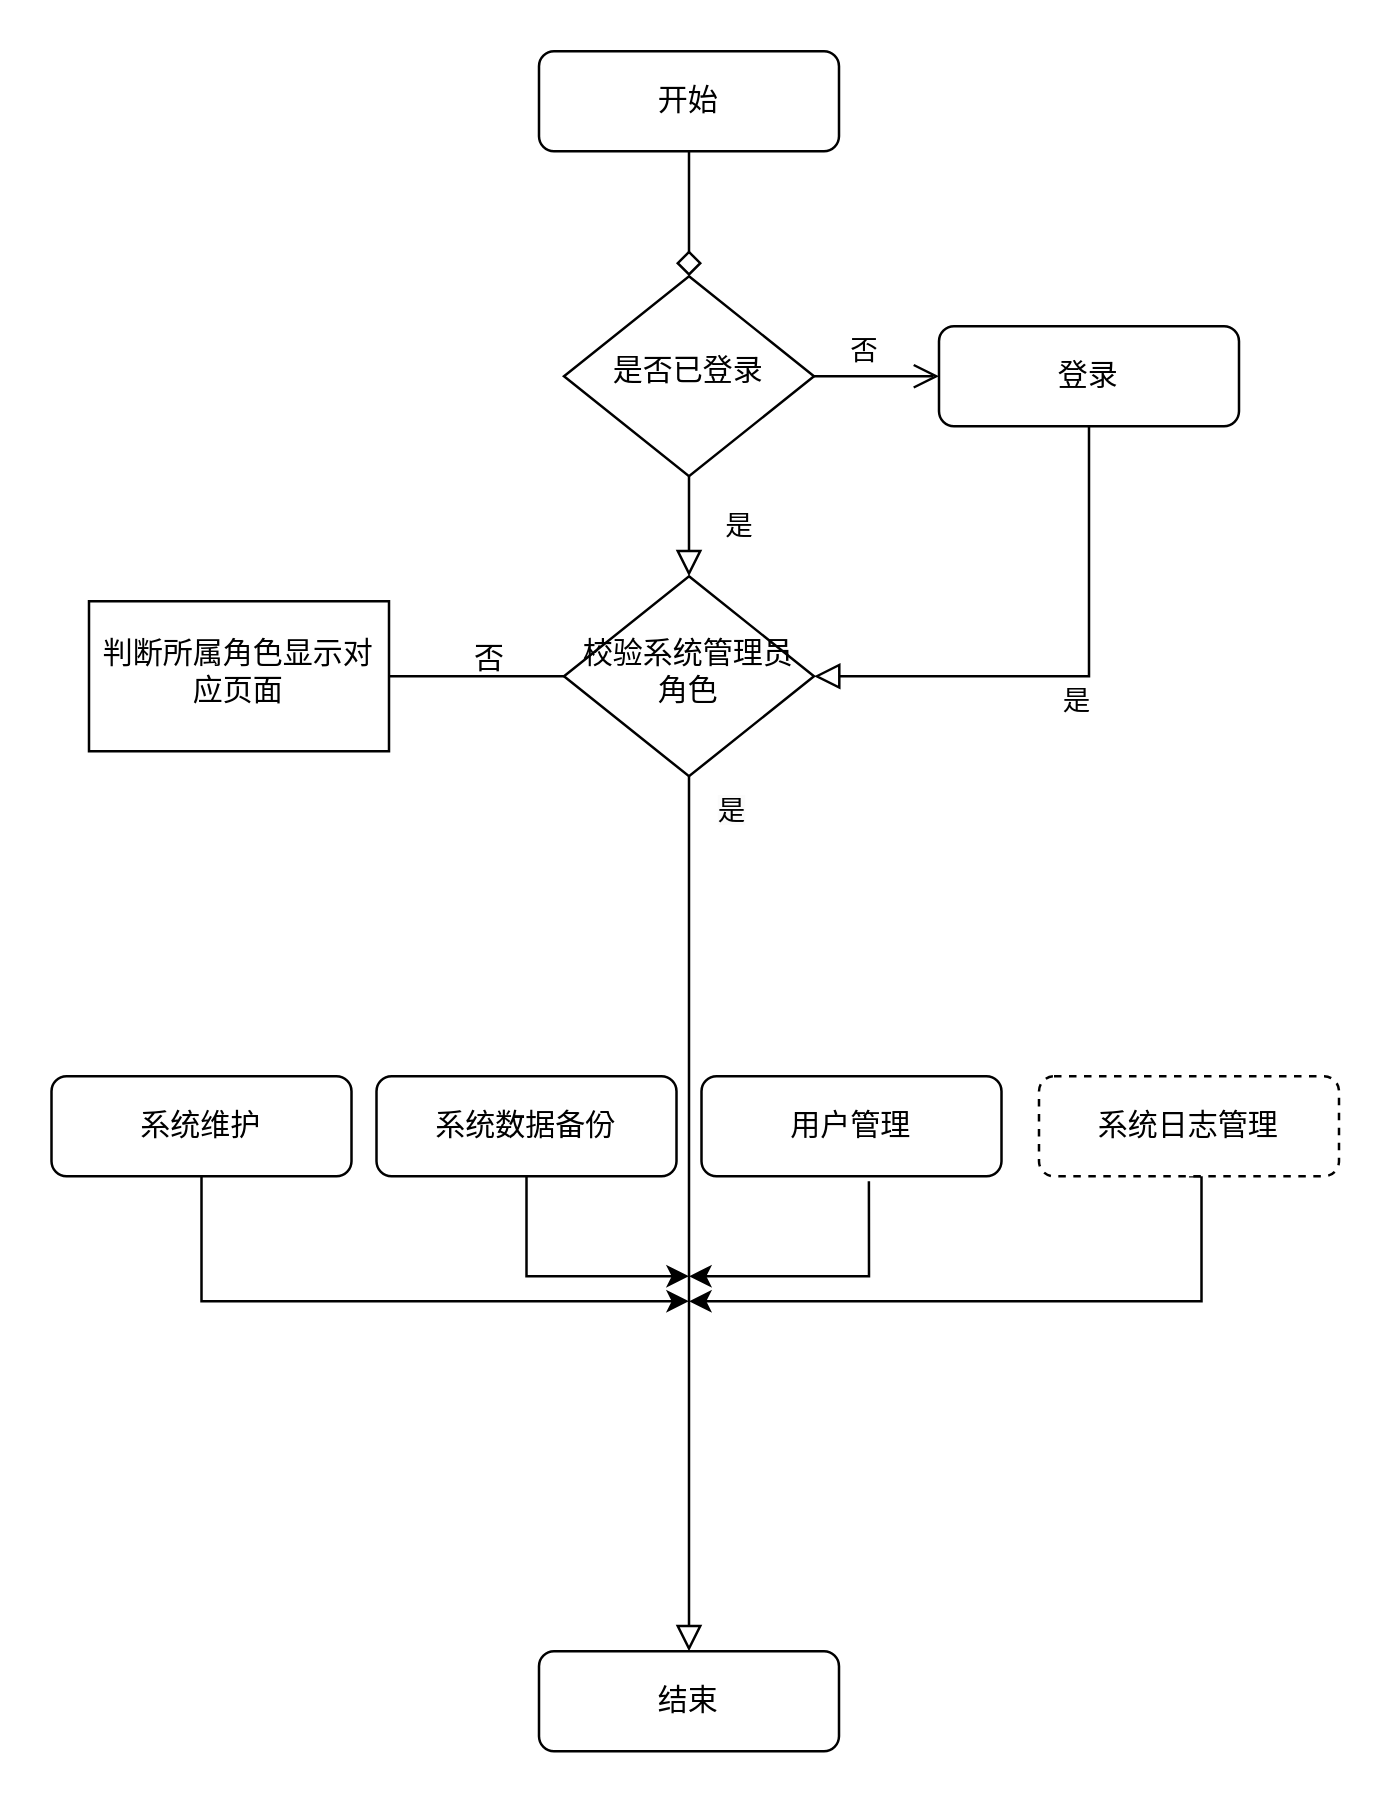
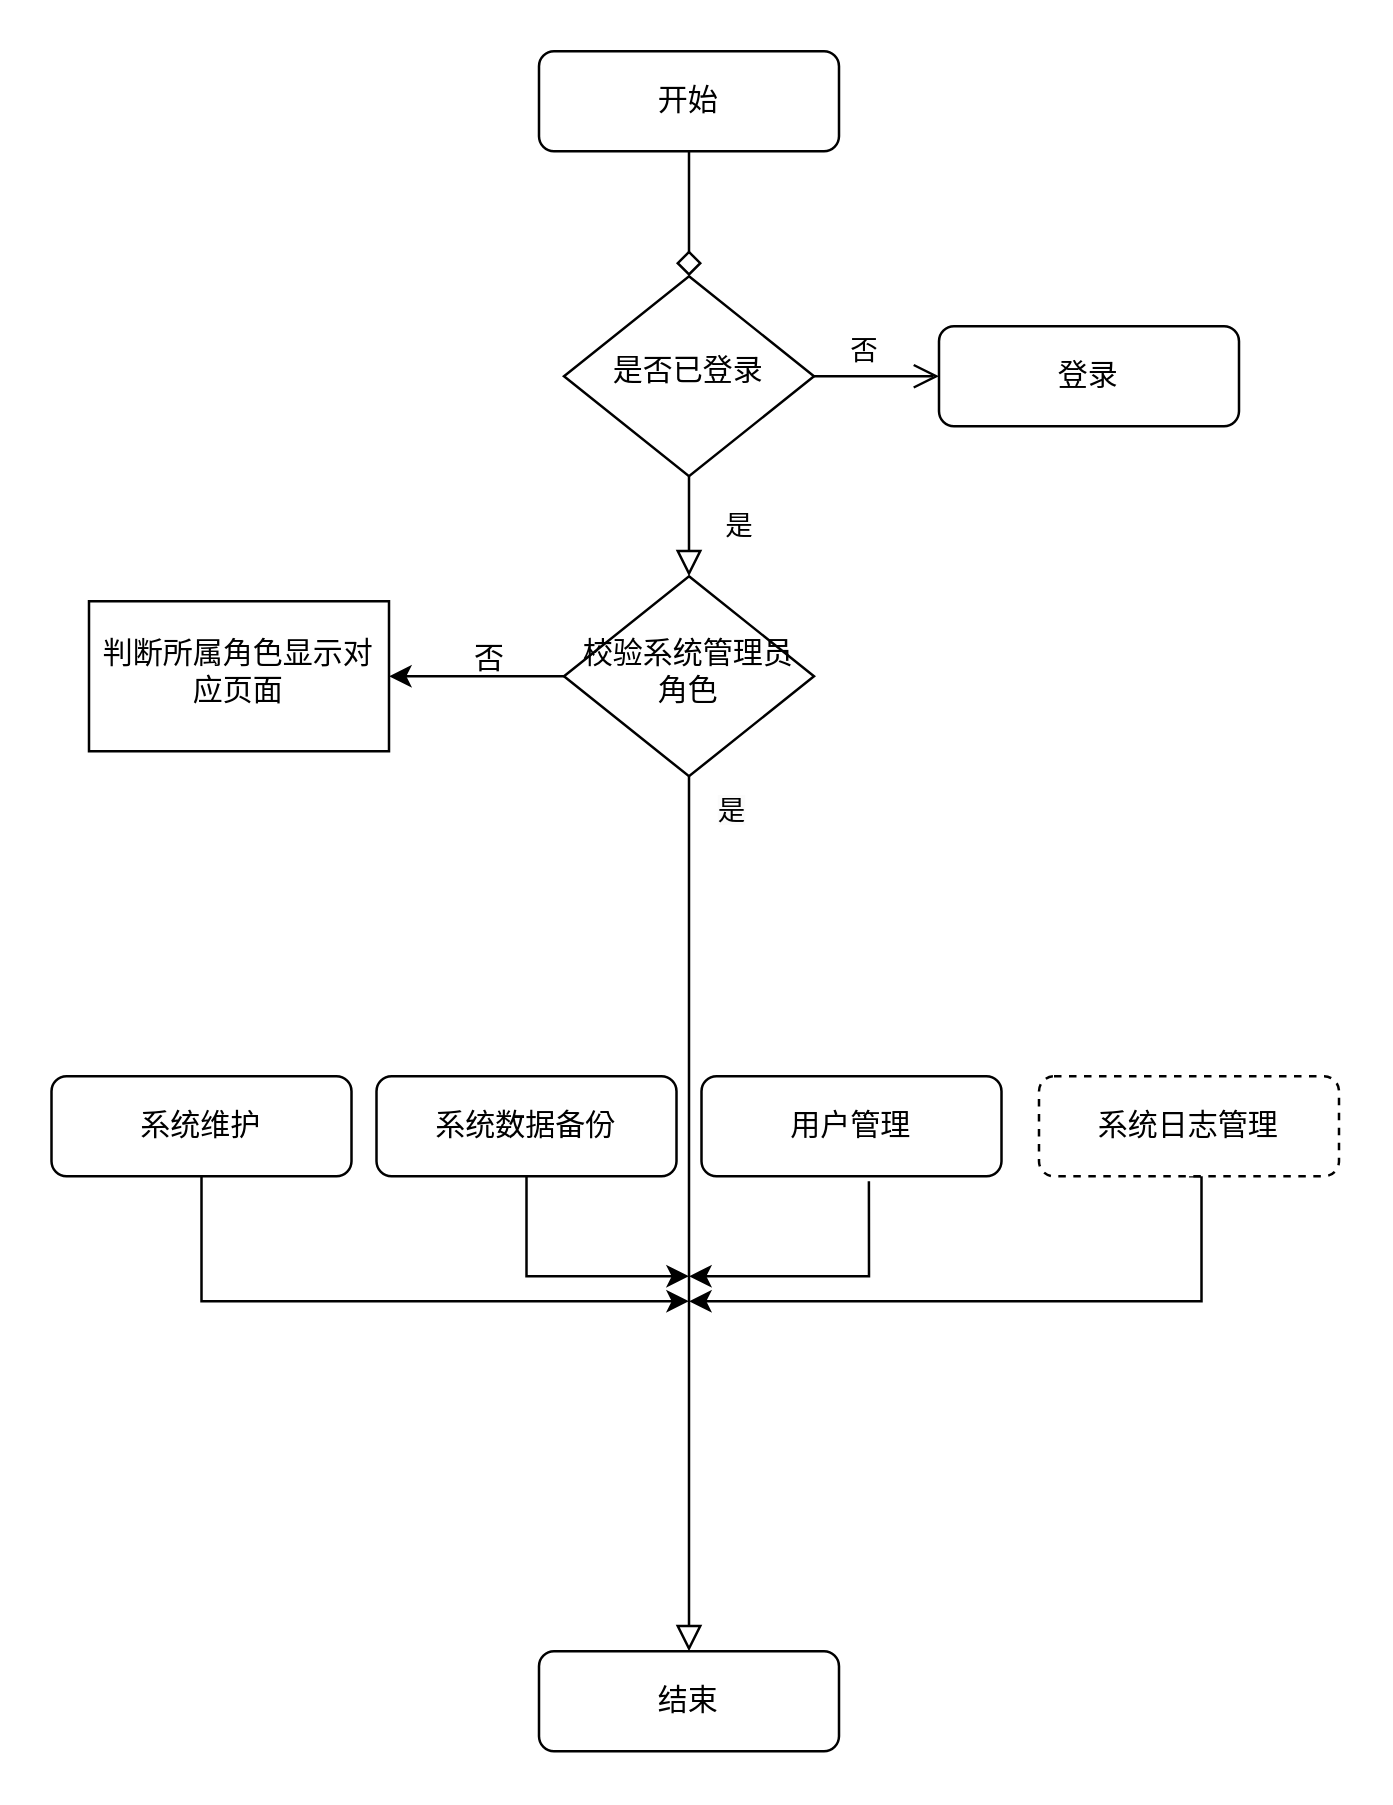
- <mxCell id="9" value="是" style="edgeStyle=orthogonalEdgeStyle;rounded=0;html=1;jettySize=auto;orthogonalLoop=1;fontSize=11;endArrow=block;endFill=0;endSize=8;strokeWidth=1;shadow=0;labelBackgroundColor=none;exitX=0.5;exitY=1;exitDx=0;exitDy=0;entryX=1;entryY=0.5;entryDx=0;entryDy=0;" edge="1" parent="1" source="7" target="11"><mxGeometry y="10" relative="1" as="geometry"><mxPoint as="offset" /></mxGeometry></mxCell>
- <mxCell id="10" value="" style="edgeStyle=orthogonalEdgeStyle;rounded=0;orthogonalLoop=1;jettySize=auto;html=1;endArrow=none;" edge="1" parent="1" source="11" target="16"><mxGeometry relative="1" as="geometry" /></mxCell>
+ <mxCell id="10" value="" style="edgeStyle=orthogonalEdgeStyle;rounded=0;orthogonalLoop=1;jettySize=auto;html=1;" edge="1" parent="1" source="11" target="16"><mxGeometry relative="1" as="geometry" /></mxCell>
